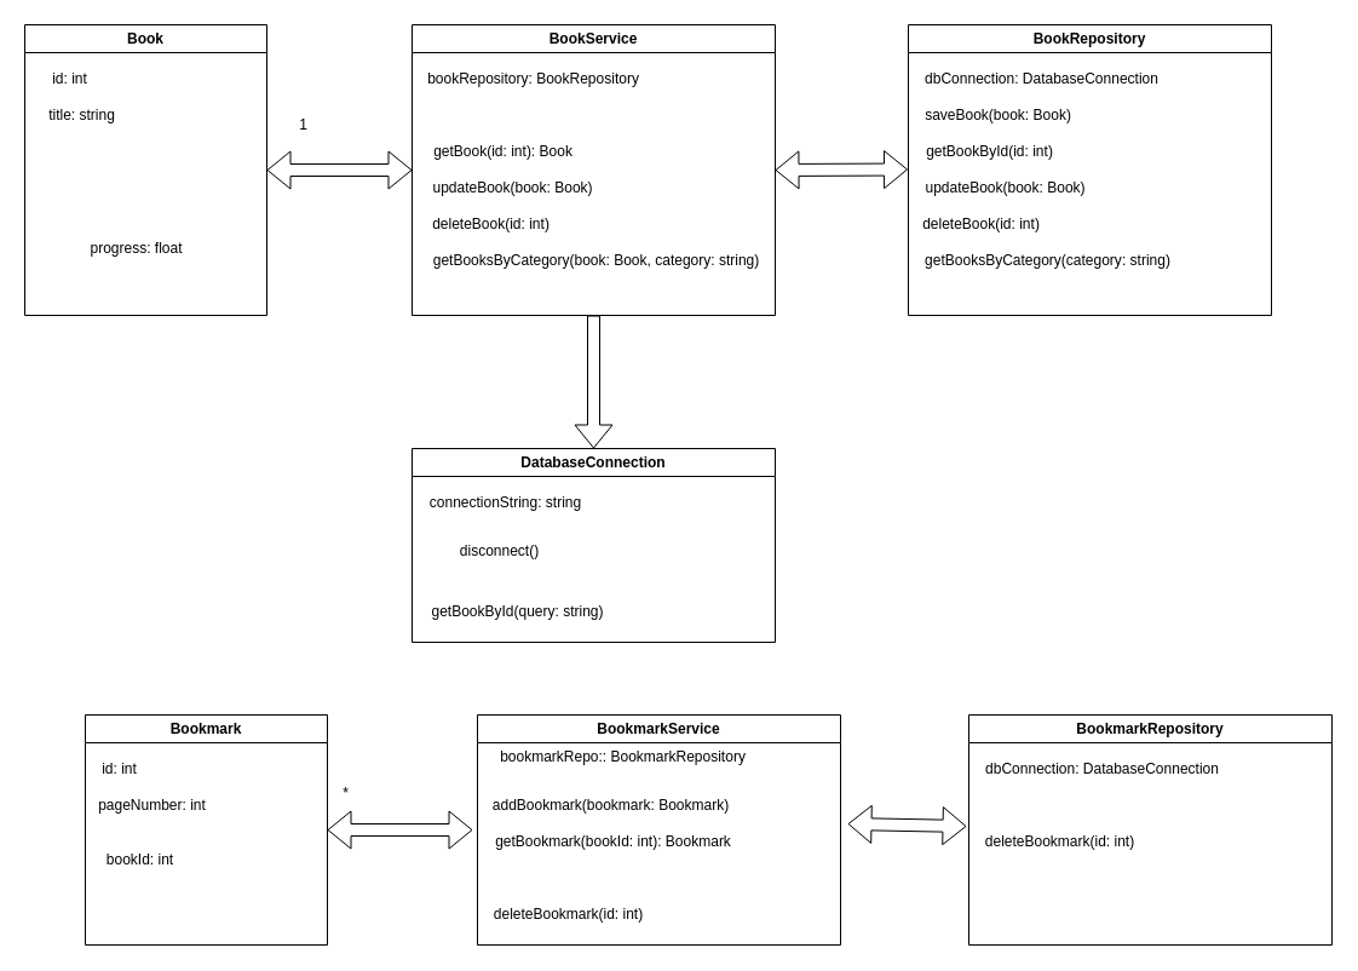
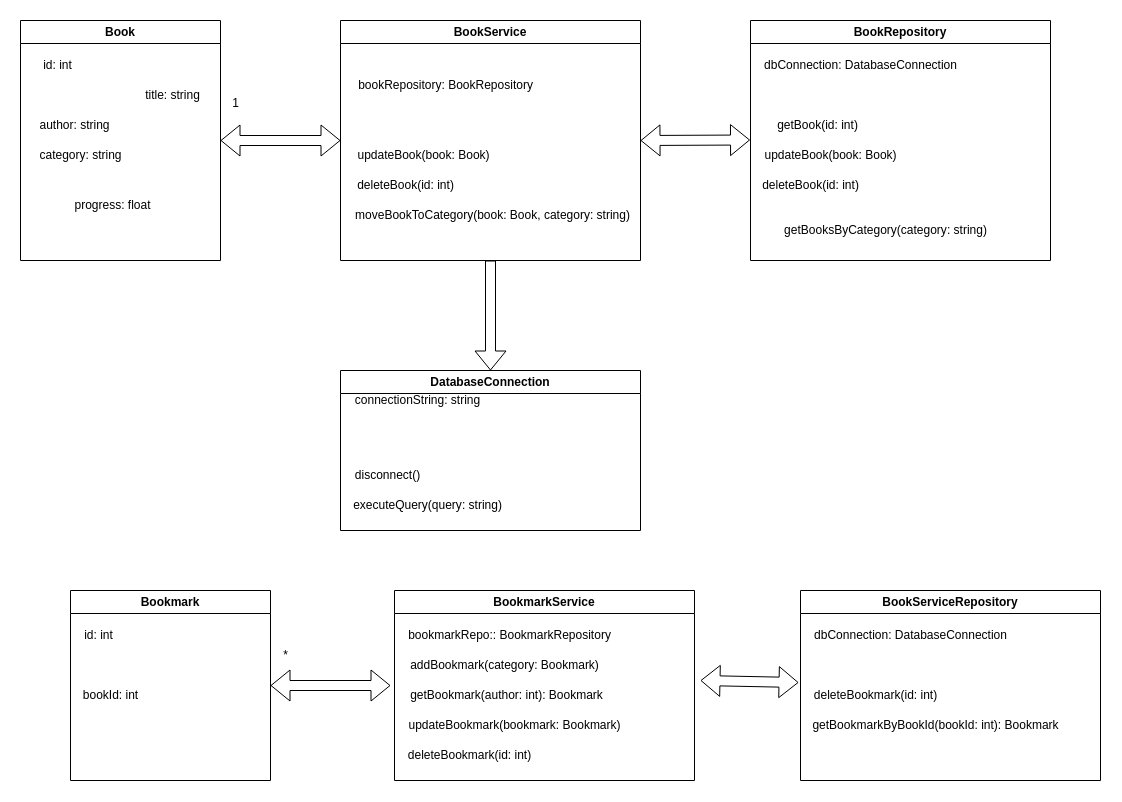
- <mxCell id="9" value="bookRepository: BookRepository" style="text;html=1;align=center;verticalAlign=middle;resizable=0;points=[];autosize=1;strokeColor=none;fillColor=none;" vertex="1" parent="8"><mxGeometry y="30" width="200" height="30" as="geometry" /></mxCell>
+ <mxCell id="9" value="bookRepository: BookRepository" style="text;html=1;align=center;verticalAlign=middle;resizable=0;points=[];autosize=1;strokeColor=none;fillColor=none;" vertex="1" parent="8"><mxGeometry x="5" y="50" width="200" height="30" as="geometry" /></mxCell>
- <mxCell id="4" value="title: string" style="text;html=1;align=center;verticalAlign=middle;resizable=0;points=[];autosize=1;strokeColor=none;fillColor=none;" vertex="1" parent="2"><mxGeometry x="7" y="60" width="80" height="30" as="geometry" /></mxCell>
+ <mxCell id="4" value="title: string" style="text;html=1;align=center;verticalAlign=middle;resizable=0;points=[];autosize=1;strokeColor=none;fillColor=none;" vertex="1" parent="2"><mxGeometry x="112" y="60" width="80" height="30" as="geometry" /></mxCell>
- <mxCell id="16" value="&lt;span class=&quot;hljs-title function_ invoke__&quot;&gt;saveBook&lt;/span&gt;(&lt;span class=&quot;hljs-attr&quot;&gt;book&lt;/span&gt;: Book)" style="text;html=1;align=center;verticalAlign=middle;resizable=0;points=[];autosize=1;strokeColor=none;fillColor=none;" vertex="1" parent="14"><mxGeometry x="4" y="60" width="140" height="30" as="geometry" /></mxCell>
- <mxCell id="44" value="1" style="text;html=1;align=center;verticalAlign=middle;resizable=0;points=[];autosize=1;strokeColor=none;fillColor=none;" vertex="1" parent="1"><mxGeometry x="235" y="88" width="30" height="30" as="geometry" /></mxCell>
+ <mxCell id="44" value="1" style="text;html=1;align=center;verticalAlign=middle;resizable=0;points=[];autosize=1;strokeColor=none;fillColor=none;" vertex="1" parent="1"><mxGeometry x="220" y="88" width="30" height="30" as="geometry" /></mxCell>
+ <mxCell id="5" value="author: string" style="text;html=1;align=center;verticalAlign=middle;resizable=0;points=[];autosize=1;strokeColor=none;fillColor=none;" vertex="1" parent="2"><mxGeometry x="9" y="90" width="90" height="30" as="geometry" /></mxCell>
- <mxCell id="10" value="&lt;span class=&quot;hljs-title function_ invoke__&quot;&gt;getBook&lt;/span&gt;(&lt;span class=&quot;hljs-attr&quot;&gt;id&lt;/span&gt;: &lt;span class=&quot;hljs-keyword&quot;&gt;int&lt;/span&gt;): Book" style="text;html=1;align=center;verticalAlign=middle;resizable=0;points=[];autosize=1;strokeColor=none;fillColor=none;" vertex="1" parent="8"><mxGeometry x="5" y="90" width="140" height="30" as="geometry" /></mxCell>
- <mxCell id="17" value="&lt;span class=&quot;hljs-title function_ invoke__&quot;&gt;getBookById&lt;/span&gt;(&lt;span class=&quot;hljs-attr&quot;&gt;id&lt;/span&gt;: &lt;span class=&quot;hljs-keyword&quot;&gt;int&lt;/span&gt;)" style="text;html=1;align=center;verticalAlign=middle;resizable=0;points=[];autosize=1;strokeColor=none;fillColor=none;" vertex="1" parent="14"><mxGeometry x="2" y="90" width="130" height="30" as="geometry" /></mxCell>
+ <mxCell id="17" value="&lt;span class=&quot;hljs-title function_ invoke__&quot;&gt;getBook&lt;/span&gt;(&lt;span class=&quot;hljs-attr&quot;&gt;id&lt;/span&gt;: &lt;span class=&quot;hljs-keyword&quot;&gt;int&lt;/span&gt;)" style="text;html=1;align=center;verticalAlign=middle;resizable=0;points=[];autosize=1;strokeColor=none;fillColor=none;" vertex="1" parent="14"><mxGeometry x="2" y="90" width="130" height="30" as="geometry" /></mxCell>
+ <mxCell id="6" value="category: string" style="text;html=1;align=center;verticalAlign=middle;resizable=0;points=[];autosize=1;strokeColor=none;fillColor=none;" vertex="1" parent="2"><mxGeometry x="5" y="120" width="110" height="30" as="geometry" /></mxCell>
- <mxCell id="13" value="&lt;span class=&quot;hljs-title function_ invoke__&quot;&gt;getBooksByCategory&lt;/span&gt;(&lt;span class=&quot;hljs-attr&quot;&gt;book&lt;/span&gt;: Book, &lt;span class=&quot;hljs-attr&quot;&gt;category&lt;/span&gt;: &lt;span class=&quot;hljs-keyword&quot;&gt;string&lt;/span&gt;)" style="text;html=1;align=center;verticalAlign=middle;resizable=0;points=[];autosize=1;strokeColor=none;fillColor=none;" vertex="1" parent="8"><mxGeometry x="2" y="180" width="300" height="30" as="geometry" /></mxCell>
+ <mxCell id="13" value="&lt;span class=&quot;hljs-title function_ invoke__&quot;&gt;moveBookToCategory&lt;/span&gt;(&lt;span class=&quot;hljs-attr&quot;&gt;book&lt;/span&gt;: Book, &lt;span class=&quot;hljs-attr&quot;&gt;category&lt;/span&gt;: &lt;span class=&quot;hljs-keyword&quot;&gt;string&lt;/span&gt;)" style="text;html=1;align=center;verticalAlign=middle;resizable=0;points=[];autosize=1;strokeColor=none;fillColor=none;" vertex="1" parent="8"><mxGeometry x="2" y="180" width="300" height="30" as="geometry" /></mxCell>
- <mxCell id="20" value="&lt;span class=&quot;hljs-title function_ invoke__&quot;&gt;getBooksByCategory&lt;/span&gt;(&lt;span class=&quot;hljs-attr&quot;&gt;category&lt;/span&gt;: &lt;span class=&quot;hljs-keyword&quot;&gt;string&lt;/span&gt;)" style="text;html=1;align=center;verticalAlign=middle;resizable=0;points=[];autosize=1;strokeColor=none;fillColor=none;" vertex="1" parent="14"><mxGeometry y="180" width="230" height="30" as="geometry" /></mxCell>
+ <mxCell id="20" value="&lt;span class=&quot;hljs-title function_ invoke__&quot;&gt;getBooksByCategory&lt;/span&gt;(&lt;span class=&quot;hljs-attr&quot;&gt;category&lt;/span&gt;: &lt;span class=&quot;hljs-keyword&quot;&gt;string&lt;/span&gt;)" style="text;html=1;align=center;verticalAlign=middle;resizable=0;points=[];autosize=1;strokeColor=none;fillColor=none;" vertex="1" parent="14"><mxGeometry x="20" y="195" width="230" height="30" as="geometry" /></mxCell>
- <mxCell id="22" value="connectionString: &lt;span class=&quot;hljs-keyword&quot;&gt;string&lt;/span&gt;" style="text;html=1;align=center;verticalAlign=middle;resizable=0;points=[];autosize=1;strokeColor=none;fillColor=none;" vertex="1" parent="21"><mxGeometry x="2" y="30" width="150" height="30" as="geometry" /></mxCell>
+ <mxCell id="22" value="connectionString: &lt;span class=&quot;hljs-keyword&quot;&gt;string&lt;/span&gt;" style="text;html=1;align=center;verticalAlign=middle;resizable=0;points=[];autosize=1;strokeColor=none;fillColor=none;" vertex="1" parent="21"><mxGeometry x="2" y="15" width="150" height="30" as="geometry" /></mxCell>
- <mxCell id="23" value="&lt;span class=&quot;hljs-title function_ invoke__&quot;&gt;disconnect&lt;/span&gt;()" style="text;html=1;align=center;verticalAlign=middle;resizable=0;points=[];autosize=1;strokeColor=none;fillColor=none;" vertex="1" parent="21"><mxGeometry x="27" y="70" width="90" height="30" as="geometry" /></mxCell>
+ <mxCell id="23" value="&lt;span class=&quot;hljs-title function_ invoke__&quot;&gt;disconnect&lt;/span&gt;()" style="text;html=1;align=center;verticalAlign=middle;resizable=0;points=[];autosize=1;strokeColor=none;fillColor=none;" vertex="1" parent="21"><mxGeometry x="2" y="90" width="90" height="30" as="geometry" /></mxCell>
- <mxCell id="24" value="&lt;span class=&quot;hljs-title function_ invoke__&quot;&gt;getBookById&lt;/span&gt;(&lt;span class=&quot;hljs-attr&quot;&gt;query&lt;/span&gt;: &lt;span class=&quot;hljs-keyword&quot;&gt;string&lt;/span&gt;)" style="text;html=1;align=center;verticalAlign=middle;resizable=0;points=[];autosize=1;strokeColor=none;fillColor=none;" vertex="1" parent="21"><mxGeometry x="2" y="120" width="170" height="30" as="geometry" /></mxCell>
+ <mxCell id="24" value="&lt;span class=&quot;hljs-title function_ invoke__&quot;&gt;executeQuery&lt;/span&gt;(&lt;span class=&quot;hljs-attr&quot;&gt;query&lt;/span&gt;: &lt;span class=&quot;hljs-keyword&quot;&gt;string&lt;/span&gt;)" style="text;html=1;align=center;verticalAlign=middle;resizable=0;points=[];autosize=1;strokeColor=none;fillColor=none;" vertex="1" parent="21"><mxGeometry x="2" y="120" width="170" height="30" as="geometry" /></mxCell>
- <mxCell id="32" value="Bookmark&lt;span style=&quot;background-color: initial;&quot;&gt;Repository&lt;/span&gt;" style="swimlane;whiteSpace=wrap;html=1;" vertex="1" parent="1"><mxGeometry x="800" y="590" width="300" height="190" as="geometry" /></mxCell>
+ <mxCell id="32" value="BookService&lt;span style=&quot;background-color: initial;&quot;&gt;Repository&lt;/span&gt;" style="swimlane;whiteSpace=wrap;html=1;" vertex="1" parent="1"><mxGeometry x="800" y="590" width="300" height="190" as="geometry" /></mxCell>
- <mxCell id="37" value="bookmarkRepo:: BookmarkRepository" style="text;html=1;align=center;verticalAlign=middle;resizable=0;points=[];autosize=1;strokeColor=none;fillColor=none;" vertex="1" parent="36"><mxGeometry x="5" y="20" width="230" height="30" as="geometry" /></mxCell>
+ <mxCell id="37" value="bookmarkRepo:: BookmarkRepository" style="text;html=1;align=center;verticalAlign=middle;resizable=0;points=[];autosize=1;strokeColor=none;fillColor=none;" vertex="1" parent="36"><mxGeometry y="30" width="230" height="30" as="geometry" /></mxCell>
- <mxCell id="30" value="pageNumber: int" style="text;html=1;align=center;verticalAlign=middle;resizable=0;points=[];autosize=1;strokeColor=none;fillColor=none;" vertex="1" parent="28"><mxGeometry y="60" width="110" height="30" as="geometry" /></mxCell>
- <mxCell id="38" value="addBookmark(bookmark: Bookmark)" style="text;html=1;align=center;verticalAlign=middle;resizable=0;points=[];autosize=1;strokeColor=none;fillColor=none;" vertex="1" parent="36"><mxGeometry y="60" width="220" height="30" as="geometry" /></mxCell>
+ <mxCell id="38" value="addBookmark(category: Bookmark)" style="text;html=1;align=center;verticalAlign=middle;resizable=0;points=[];autosize=1;strokeColor=none;fillColor=none;" vertex="1" parent="36"><mxGeometry y="60" width="220" height="30" as="geometry" /></mxCell>
- <mxCell id="39" value="getBookmark(bookId: int): Bookmark" style="text;html=1;align=center;verticalAlign=middle;resizable=0;points=[];autosize=1;strokeColor=none;fillColor=none;" vertex="1" parent="36"><mxGeometry x="2" y="90" width="220" height="30" as="geometry" /></mxCell>
+ <mxCell id="39" value="getBookmark(author: int): Bookmark" style="text;html=1;align=center;verticalAlign=middle;resizable=0;points=[];autosize=1;strokeColor=none;fillColor=none;" vertex="1" parent="36"><mxGeometry x="2" y="90" width="220" height="30" as="geometry" /></mxCell>
- <mxCell id="31" value="bookId: int" style="text;html=1;align=center;verticalAlign=middle;resizable=0;points=[];autosize=1;strokeColor=none;fillColor=none;" vertex="1" parent="28"><mxGeometry x="5" y="105" width="80" height="30" as="geometry" /></mxCell>
+ <mxCell id="31" value="bookId: int" style="text;html=1;align=center;verticalAlign=middle;resizable=0;points=[];autosize=1;strokeColor=none;fillColor=none;" vertex="1" parent="28"><mxGeometry y="90" width="80" height="30" as="geometry" /></mxCell>
+ <mxCell id="40" value="updateBookmark(bookmark: Bookmark)" style="text;html=1;align=center;verticalAlign=middle;resizable=0;points=[];autosize=1;strokeColor=none;fillColor=none;" vertex="1" parent="36"><mxGeometry y="120" width="240" height="30" as="geometry" /></mxCell>
+ <mxCell id="34" value="getBookmarkByBookId(bookId: int): Bookmark" style="text;html=1;align=center;verticalAlign=middle;resizable=0;points=[];autosize=1;strokeColor=none;fillColor=none;" vertex="1" parent="32"><mxGeometry y="120" width="270" height="30" as="geometry" /></mxCell>
